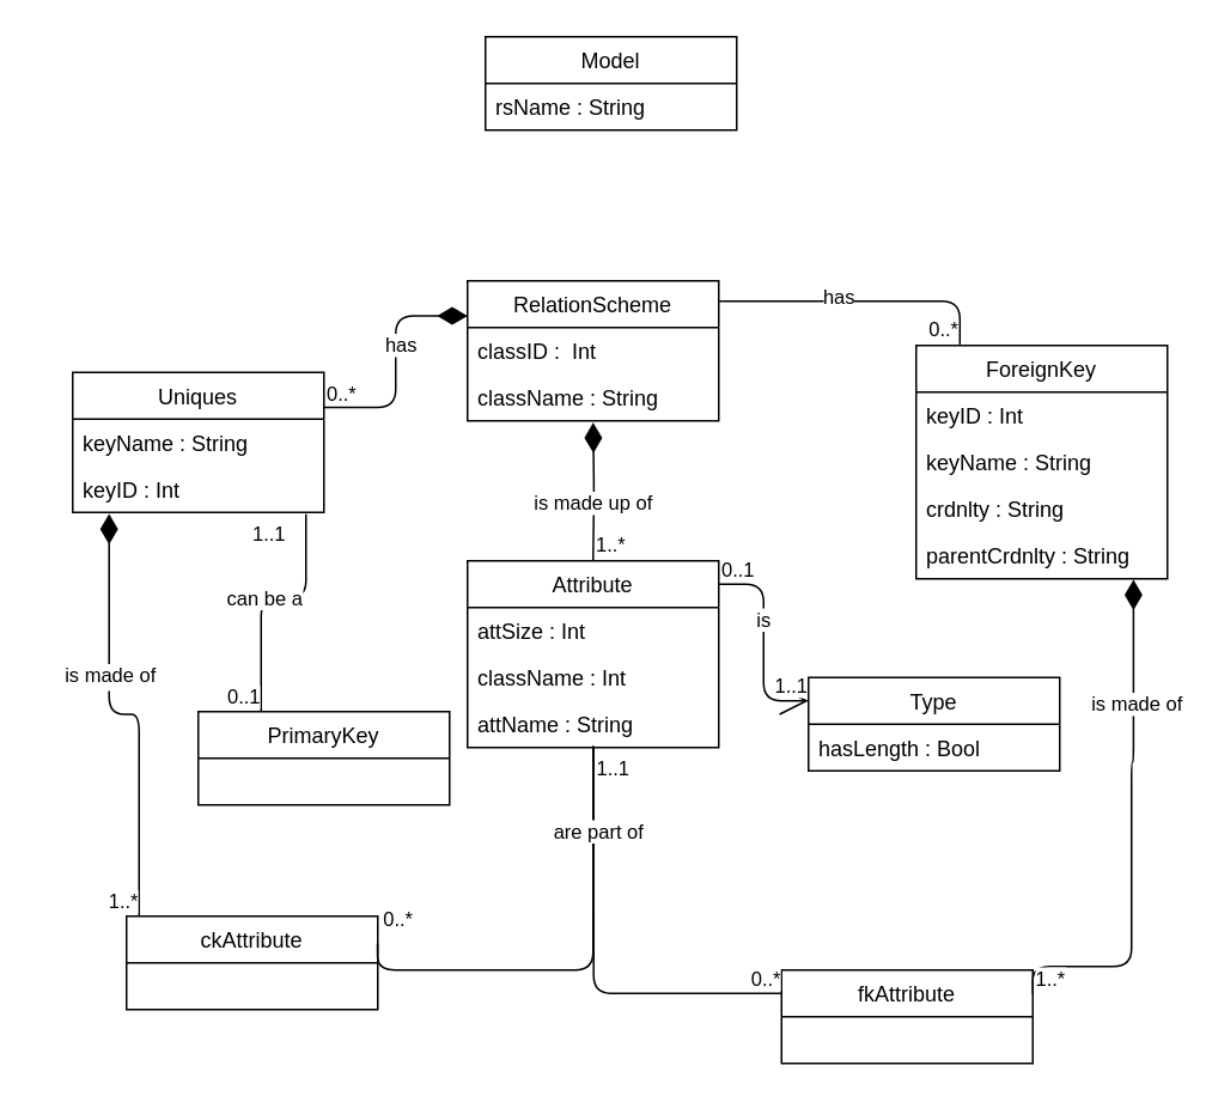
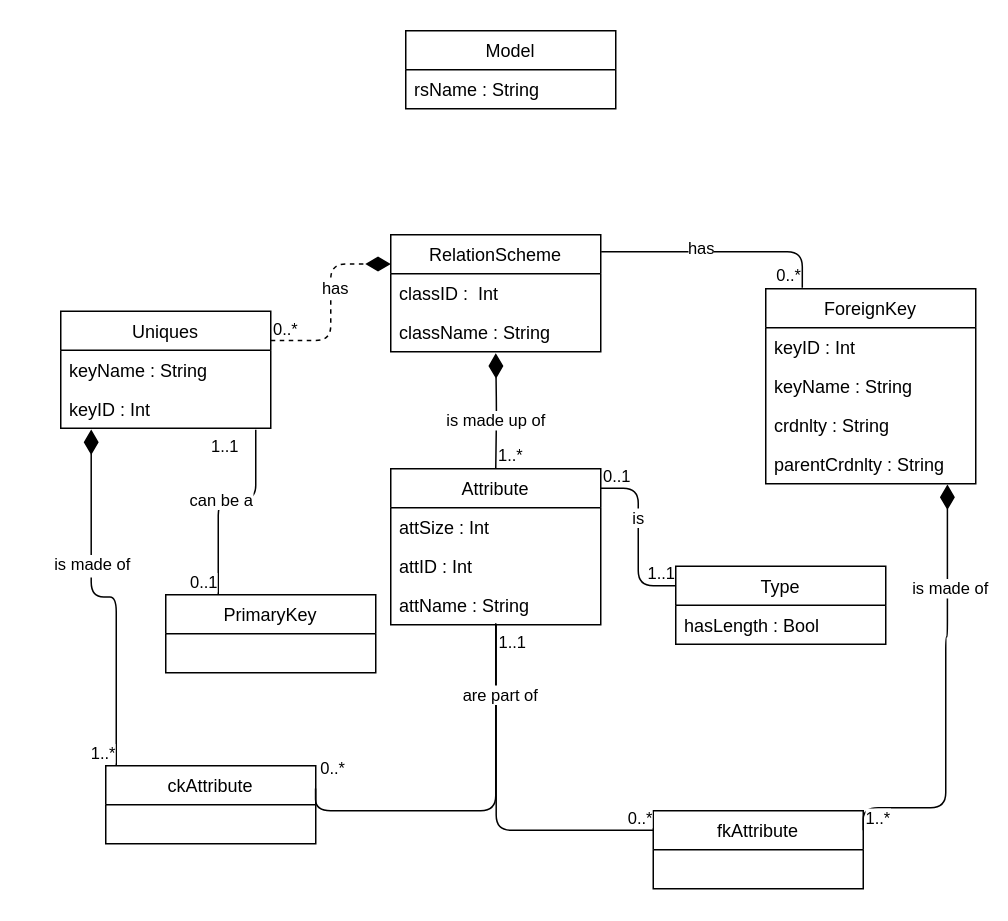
- <mxCell id="24" value="" style="endArrow=diamondThin;html=1;edgeStyle=orthogonalEdgeStyle;startSize=14;endSize=14;sourcePerimeterSpacing=8;targetPerimeterSpacing=8;exitX=1;exitY=0.25;exitDx=0;exitDy=0;entryX=0;entryY=0.25;entryDx=0;entryDy=0;endFill=1;" edge="1" parent="1" source="14" target="4"><mxGeometry relative="1" as="geometry"><mxPoint x="720" y="345" as="sourcePoint" /><mxPoint x="880" y="345" as="targetPoint" /></mxGeometry></mxCell>
+ <mxCell id="24" value="" style="endArrow=diamondThin;html=1;edgeStyle=orthogonalEdgeStyle;startSize=14;endSize=14;sourcePerimeterSpacing=8;targetPerimeterSpacing=8;exitX=1;exitY=0.25;exitDx=0;exitDy=0;entryX=0;entryY=0.25;entryDx=0;entryDy=0;endFill=1;dashed=1;" edge="1" parent="1" source="14" target="4"><mxGeometry relative="1" as="geometry"><mxPoint x="720" y="345" as="sourcePoint" /><mxPoint x="880" y="345" as="targetPoint" /></mxGeometry></mxCell>
- <mxCell id="11" value="className : Int" style="text;strokeColor=none;fillColor=none;align=left;verticalAlign=top;spacingLeft=4;spacingRight=4;overflow=hidden;rotatable=0;points=[[0,0.5],[1,0.5]];portConstraint=eastwest;" vertex="1" parent="9"><mxGeometry y="52" width="140" height="26" as="geometry" /></mxCell>
+ <mxCell id="11" value="attID : Int" style="text;strokeColor=none;fillColor=none;align=left;verticalAlign=top;spacingLeft=4;spacingRight=4;overflow=hidden;rotatable=0;points=[[0,0.5],[1,0.5]];portConstraint=eastwest;" vertex="1" parent="9"><mxGeometry y="52" width="140" height="26" as="geometry" /></mxCell>
- <mxCell id="48" value="" style="endArrow=open;html=1;edgeStyle=orthogonalEdgeStyle;startSize=14;endSize=14;sourcePerimeterSpacing=8;targetPerimeterSpacing=8;exitX=1;exitY=0.125;exitDx=0;exitDy=0;entryX=0;entryY=0.25;entryDx=0;entryDy=0;exitPerimeter=0;" edge="1" parent="1" source="9" target="46"><mxGeometry relative="1" as="geometry"><mxPoint x="390" y="395" as="sourcePoint" /><mxPoint x="550" y="395" as="targetPoint" /></mxGeometry></mxCell>
+ <mxCell id="48" value="" style="endArrow=none;html=1;edgeStyle=orthogonalEdgeStyle;startSize=14;endSize=14;sourcePerimeterSpacing=8;targetPerimeterSpacing=8;exitX=1;exitY=0.125;exitDx=0;exitDy=0;entryX=0;entryY=0.25;entryDx=0;entryDy=0;exitPerimeter=0;" edge="1" parent="1" source="9" target="46"><mxGeometry relative="1" as="geometry"><mxPoint x="390" y="395" as="sourcePoint" /><mxPoint x="550" y="395" as="targetPoint" /></mxGeometry></mxCell>
